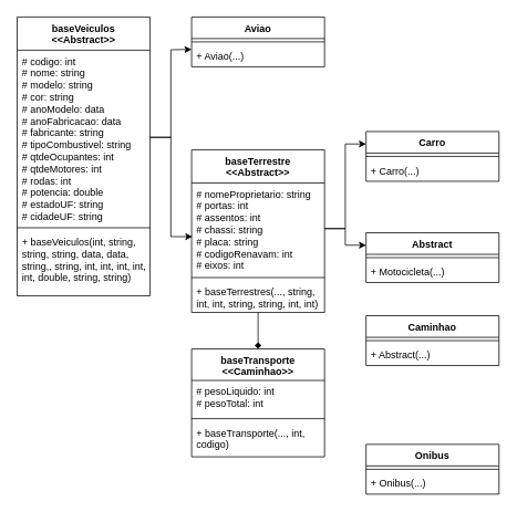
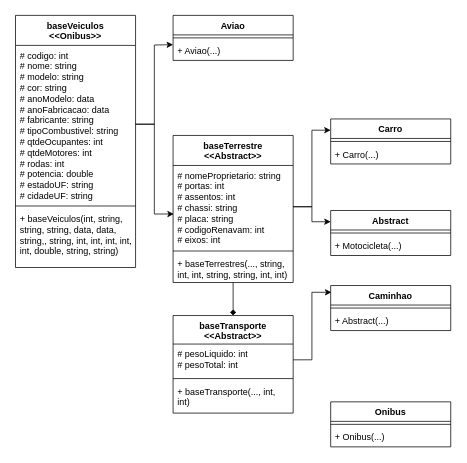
- <mxCell id="17" value="baseVeiculos&lt;br&gt;&amp;lt;&amp;lt;Abstract&amp;gt;&amp;gt;" style="swimlane;fontStyle=1;align=center;verticalAlign=top;childLayout=stackLayout;horizontal=1;startSize=40;horizontalStack=0;resizeParent=1;resizeParentMax=0;resizeLast=0;collapsible=1;marginBottom=0;whiteSpace=wrap;html=1;" vertex="1" parent="1"><mxGeometry x="20" y="20" width="160" height="336" as="geometry" /></mxCell>
+ <mxCell id="17" value="baseVeiculos&lt;br&gt;&amp;lt;&amp;lt;Onibus&amp;gt;&amp;gt;" style="swimlane;fontStyle=1;align=center;verticalAlign=top;childLayout=stackLayout;horizontal=1;startSize=40;horizontalStack=0;resizeParent=1;resizeParentMax=0;resizeLast=0;collapsible=1;marginBottom=0;whiteSpace=wrap;html=1;" vertex="1" parent="1"><mxGeometry x="20" y="20" width="160" height="336" as="geometry" /></mxCell>
- <mxCell id="28" value="baseTransporte&lt;br&gt;&amp;lt;&amp;lt;Caminhao&amp;gt;&amp;gt;" style="swimlane;fontStyle=1;align=center;verticalAlign=top;childLayout=stackLayout;horizontal=1;startSize=38;horizontalStack=0;resizeParent=1;resizeParentMax=0;resizeLast=0;collapsible=1;marginBottom=0;whiteSpace=wrap;html=1;" vertex="1" parent="1"><mxGeometry x="230" y="420" width="160" height="130" as="geometry" /></mxCell>
+ <mxCell id="28" value="baseTransporte&lt;br&gt;&amp;lt;&amp;lt;Abstract&amp;gt;&amp;gt;" style="swimlane;fontStyle=1;align=center;verticalAlign=top;childLayout=stackLayout;horizontal=1;startSize=38;horizontalStack=0;resizeParent=1;resizeParentMax=0;resizeLast=0;collapsible=1;marginBottom=0;whiteSpace=wrap;html=1;" vertex="1" parent="1"><mxGeometry x="230" y="420" width="160" height="130" as="geometry" /></mxCell>
+ <mxCell id="32" style="edgeStyle=orthogonalEdgeStyle;rounded=0;orthogonalLoop=1;jettySize=auto;html=1;entryX=0.006;entryY=0.15;entryDx=0;entryDy=0;entryPerimeter=0;" edge="1" parent="1" source="29" target="5"><mxGeometry relative="1" as="geometry" /></mxCell>
- <mxCell id="31" value="+ baseTransporte(..., int, codigo)" style="text;strokeColor=none;fillColor=none;align=left;verticalAlign=top;spacingLeft=4;spacingRight=4;overflow=hidden;rotatable=0;points=[[0,0.5],[1,0.5]];portConstraint=eastwest;whiteSpace=wrap;html=1;" vertex="1" parent="28"><mxGeometry y="88" width="160" height="42" as="geometry" /></mxCell>
+ <mxCell id="31" value="+ baseTransporte(..., int, int)" style="text;strokeColor=none;fillColor=none;align=left;verticalAlign=top;spacingLeft=4;spacingRight=4;overflow=hidden;rotatable=0;points=[[0,0.5],[1,0.5]];portConstraint=eastwest;whiteSpace=wrap;html=1;" vertex="1" parent="28"><mxGeometry y="88" width="160" height="42" as="geometry" /></mxCell>
